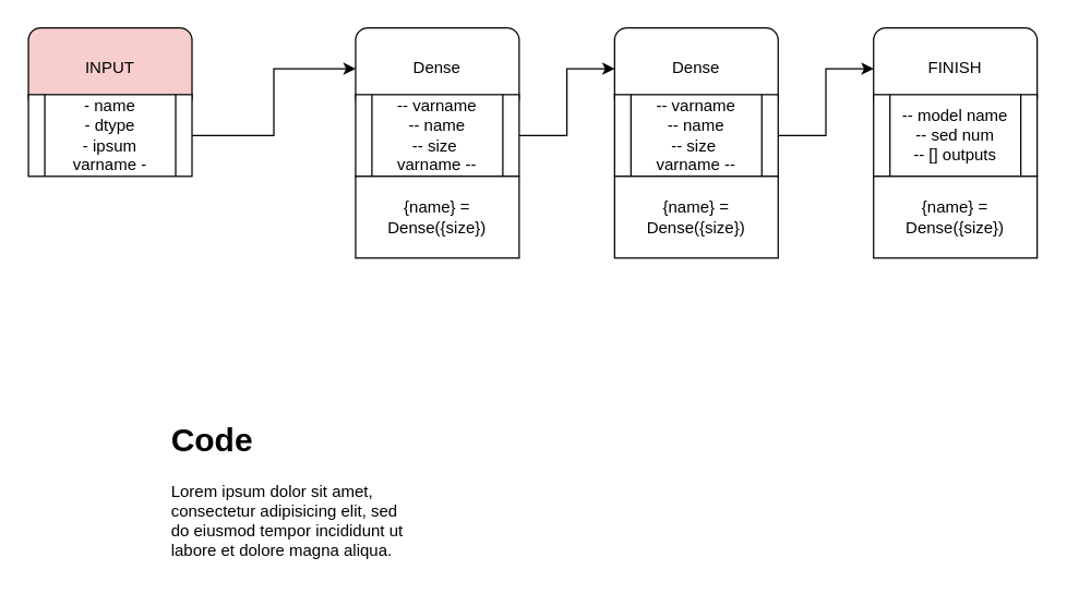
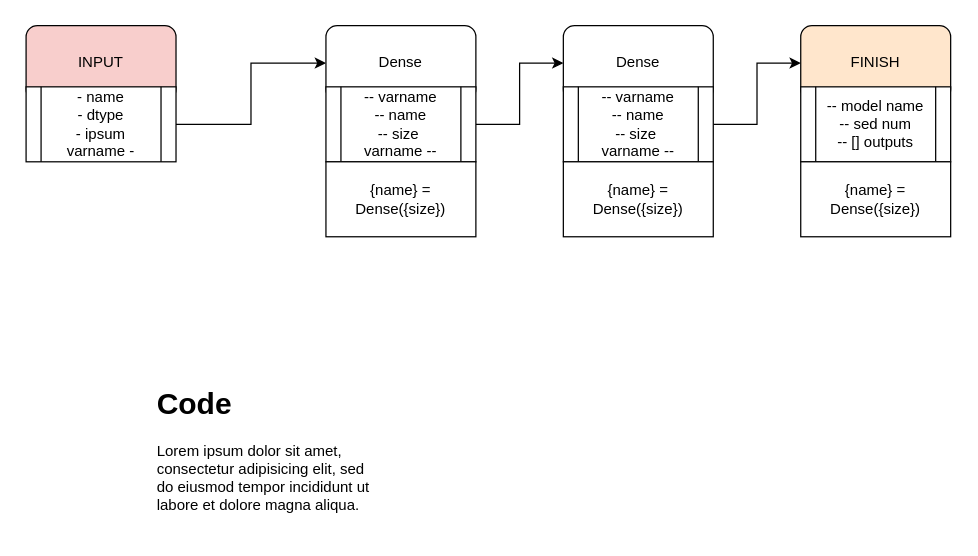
- <mxCell id="3" value="FINISH" style="rounded=1;whiteSpace=wrap;html=1;" vertex="1" parent="1"><mxGeometry x="640" y="20" width="120" height="60" as="geometry" /></mxCell>
+ <mxCell id="3" value="FINISH" style="rounded=1;whiteSpace=wrap;html=1;fillColor=#ffe6cc;" vertex="1" parent="1"><mxGeometry x="640" y="20" width="120" height="60" as="geometry" /></mxCell>
